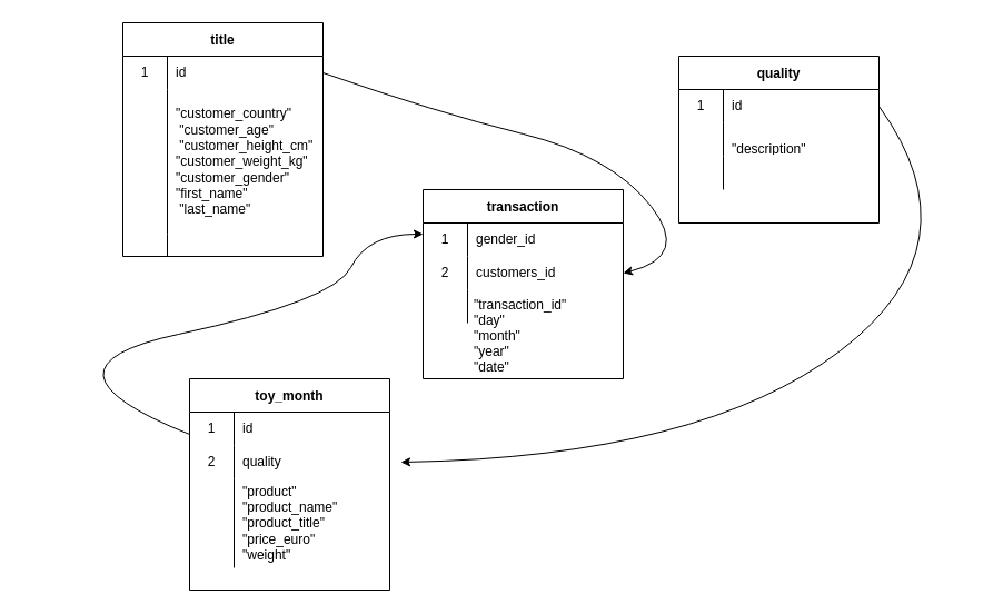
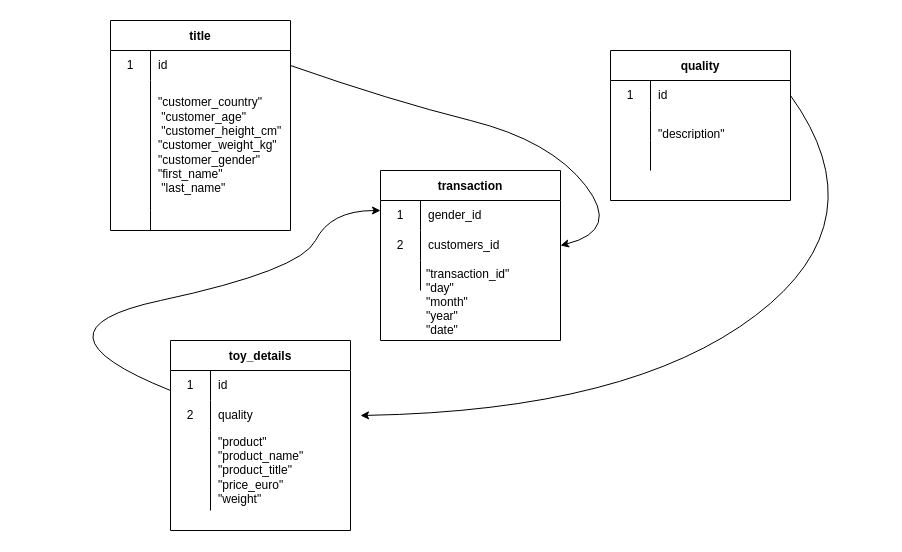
- <mxCell id="32" value="toy_month" style="shape=table;startSize=30;container=1;collapsible=0;childLayout=tableLayout;fixedRows=1;rowLines=0;fontStyle=1;" parent="1" vertex="1"><mxGeometry x="170" y="340" width="180" height="190" as="geometry" /></mxCell>
+ <mxCell id="32" value="toy_details" style="shape=table;startSize=30;container=1;collapsible=0;childLayout=tableLayout;fixedRows=1;rowLines=0;fontStyle=1;" parent="1" vertex="1"><mxGeometry x="170" y="340" width="180" height="190" as="geometry" /></mxCell>
